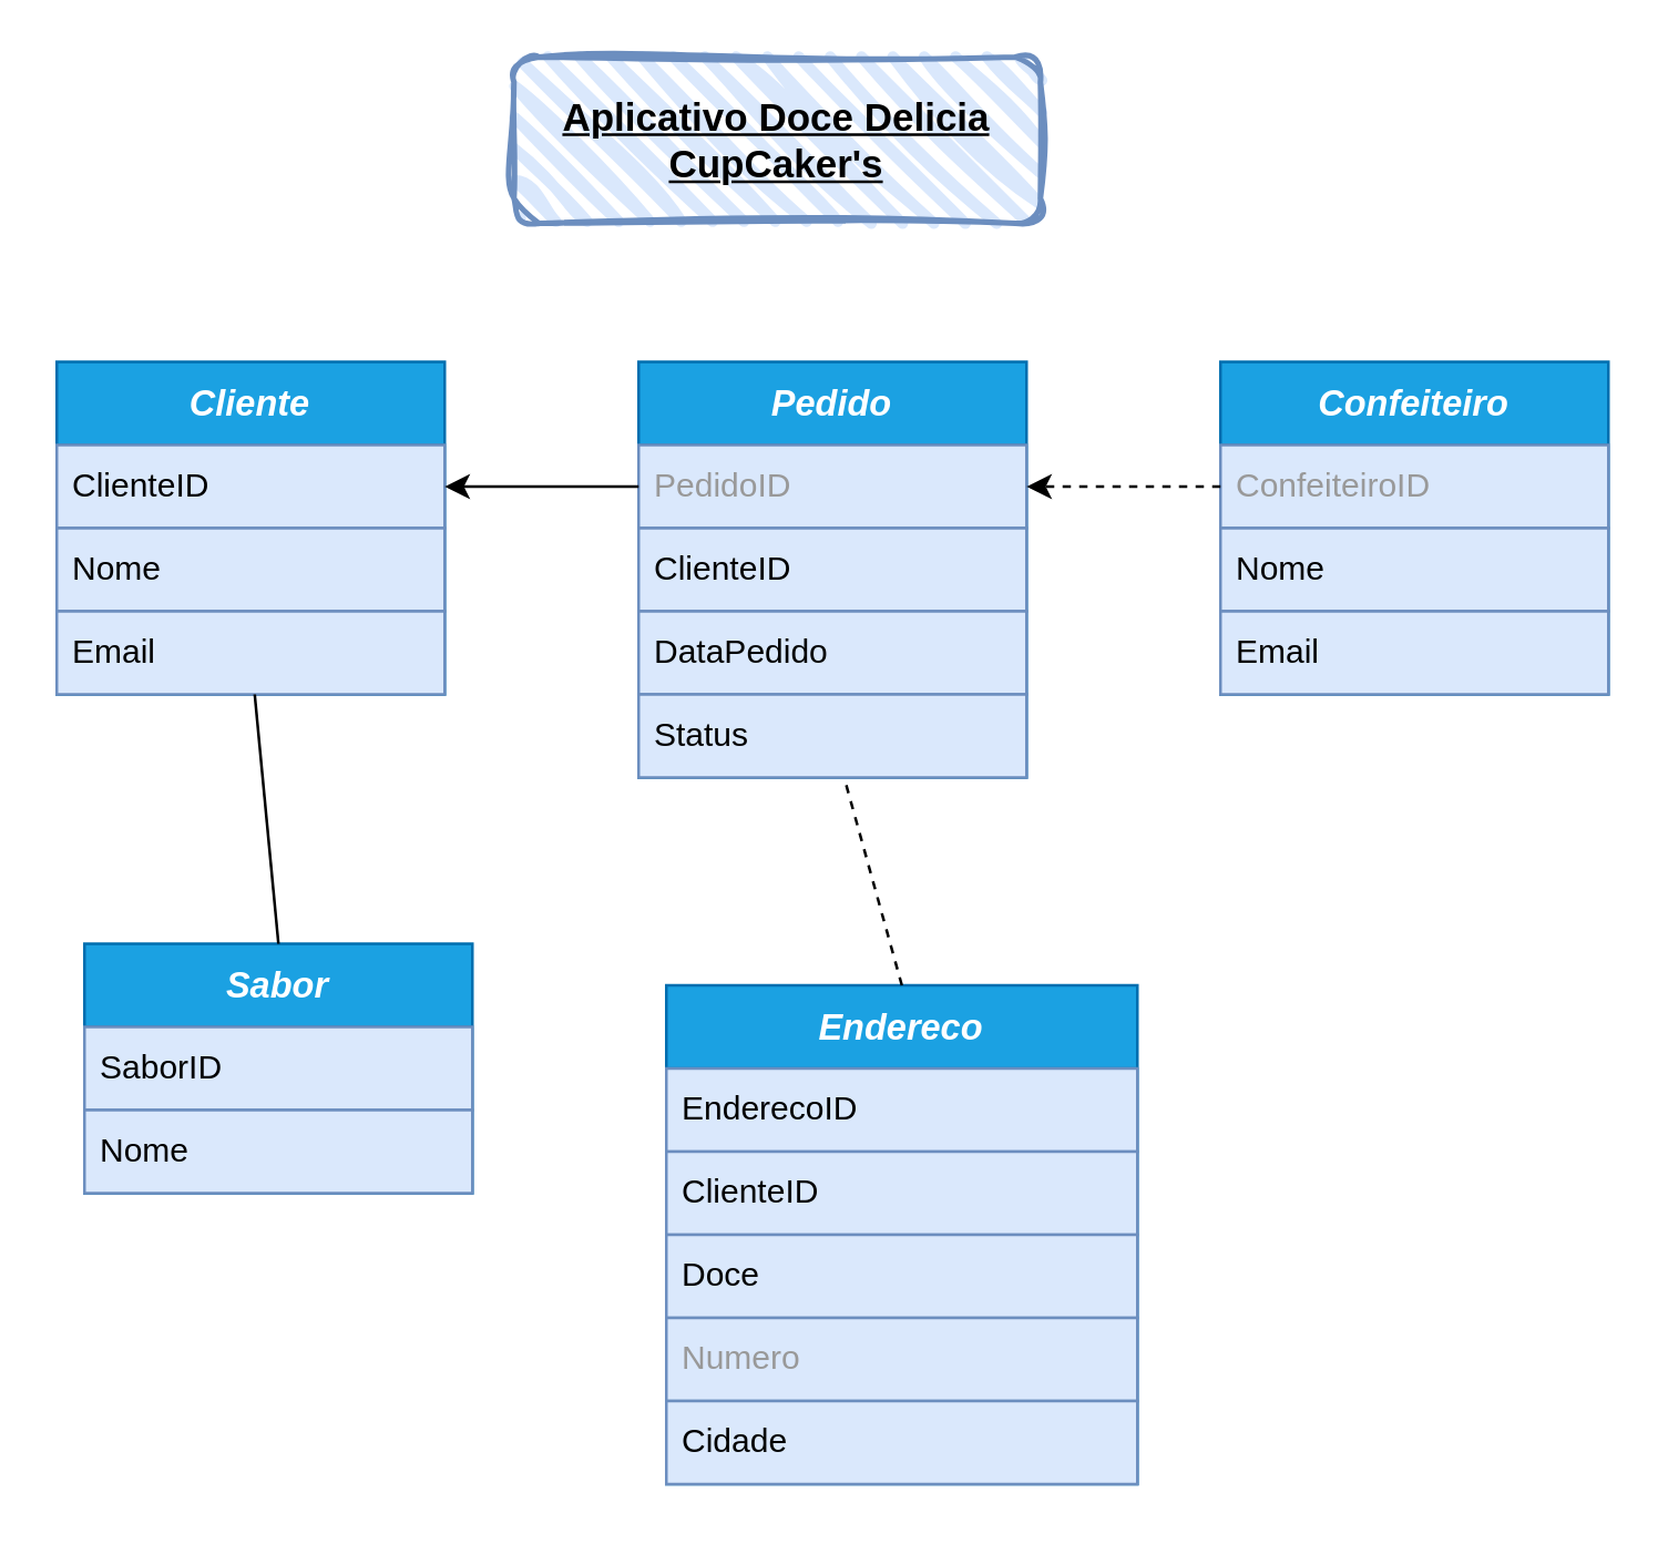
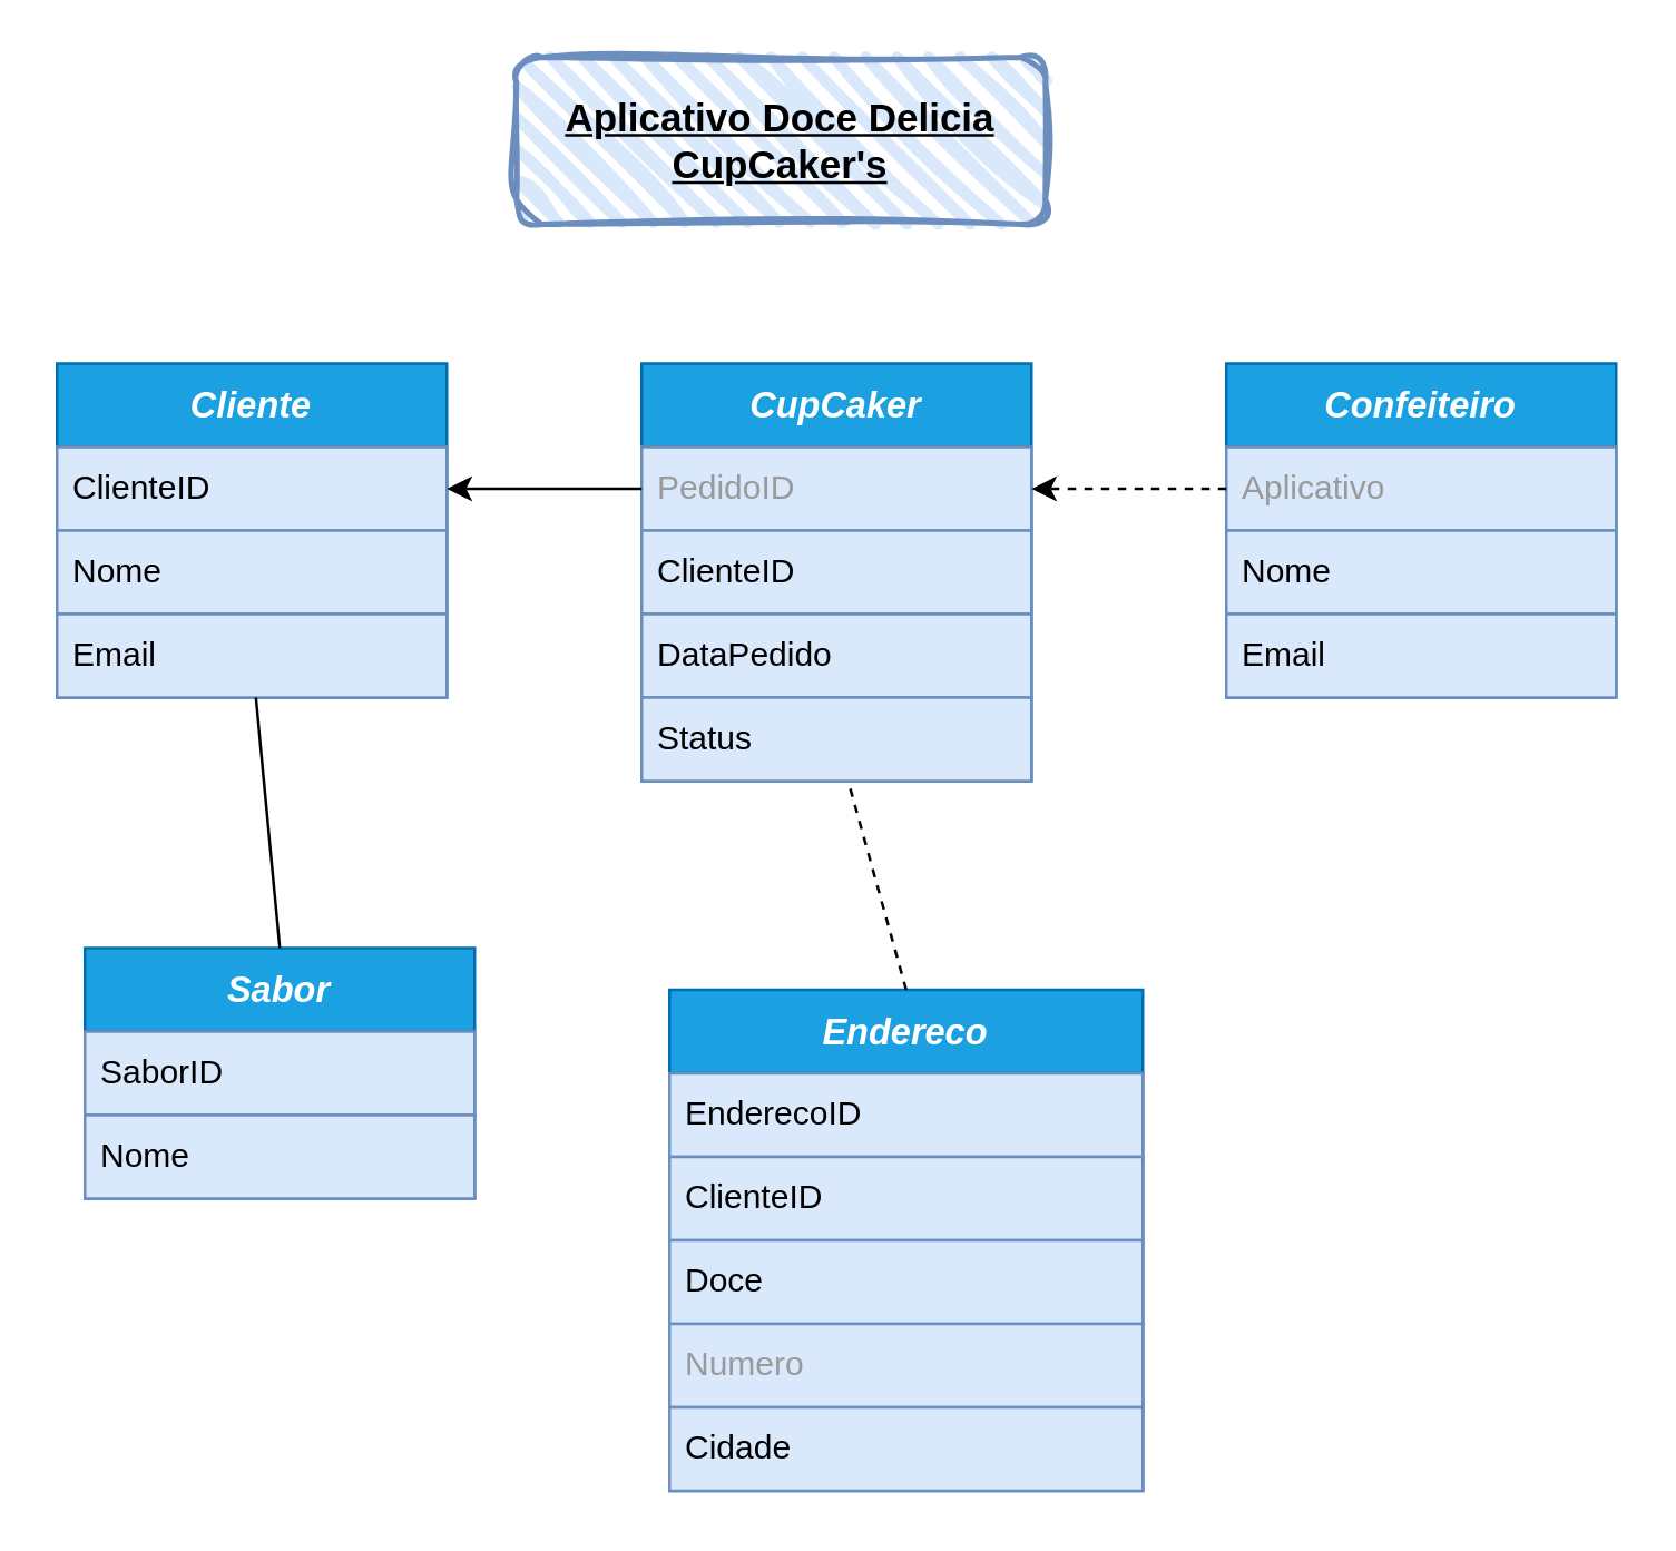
- <mxCell id="6" value="&lt;b&gt;&lt;i&gt;&lt;font style=&quot;font-size: 13px;&quot;&gt;Pedido&lt;/font&gt;&lt;/i&gt;&lt;/b&gt;" style="swimlane;fontStyle=0;childLayout=stackLayout;horizontal=1;startSize=30;horizontalStack=0;resizeParent=1;resizeParentMax=0;resizeLast=0;collapsible=1;marginBottom=0;whiteSpace=wrap;html=1;fillColor=#1ba1e2;fontColor=#ffffff;strokeColor=#006EAF;" vertex="1" parent="1"><mxGeometry x="230" y="130" width="140" height="150" as="geometry" /></mxCell>
+ <mxCell id="6" value="&lt;b&gt;&lt;i&gt;&lt;font style=&quot;font-size: 13px;&quot;&gt;CupCaker&lt;/font&gt;&lt;/i&gt;&lt;/b&gt;" style="swimlane;fontStyle=0;childLayout=stackLayout;horizontal=1;startSize=30;horizontalStack=0;resizeParent=1;resizeParentMax=0;resizeLast=0;collapsible=1;marginBottom=0;whiteSpace=wrap;html=1;fillColor=#1ba1e2;fontColor=#ffffff;strokeColor=#006EAF;" vertex="1" parent="1"><mxGeometry x="230" y="130" width="140" height="150" as="geometry" /></mxCell>
- <mxCell id="12" value="&lt;font color=&quot;#999999&quot;&gt;ConfeiteiroID&lt;/font&gt;" style="text;strokeColor=#6c8ebf;fillColor=#dae8fc;align=left;verticalAlign=middle;spacingLeft=4;spacingRight=4;overflow=hidden;points=[[0,0.5],[1,0.5]];portConstraint=eastwest;rotatable=0;whiteSpace=wrap;html=1;" vertex="1" parent="11"><mxGeometry y="30" width="140" height="30" as="geometry" /></mxCell>
+ <mxCell id="12" value="&lt;font color=&quot;#999999&quot;&gt;Aplicativo&lt;/font&gt;" style="text;strokeColor=#6c8ebf;fillColor=#dae8fc;align=left;verticalAlign=middle;spacingLeft=4;spacingRight=4;overflow=hidden;points=[[0,0.5],[1,0.5]];portConstraint=eastwest;rotatable=0;whiteSpace=wrap;html=1;" vertex="1" parent="11"><mxGeometry y="30" width="140" height="30" as="geometry" /></mxCell>
